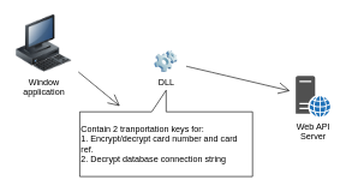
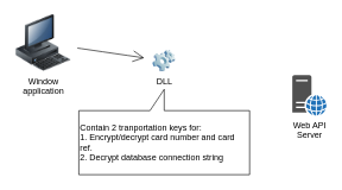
- <mxCell id="5" style="edgeStyle=none;curved=1;rounded=0;orthogonalLoop=1;jettySize=auto;html=1;endArrow=open;startSize=14;endSize=14;sourcePerimeterSpacing=8;targetPerimeterSpacing=8;" edge="1" parent="1" source="6" target="2"><mxGeometry relative="1" as="geometry" /></mxCell>
- <mxCell id="3" style="edgeStyle=none;curved=1;rounded=0;orthogonalLoop=1;jettySize=auto;html=1;endArrow=open;startSize=14;endSize=14;sourcePerimeterSpacing=8;targetPerimeterSpacing=8;" edge="1" parent="1" source="4" target="7"><mxGeometry relative="1" as="geometry" /></mxCell>
+ <mxCell id="3" style="edgeStyle=none;curved=1;rounded=0;orthogonalLoop=1;jettySize=auto;html=1;endArrow=open;startSize=14;endSize=14;sourcePerimeterSpacing=8;targetPerimeterSpacing=8;" edge="1" parent="1" source="4" target="6"><mxGeometry relative="1" as="geometry" /></mxCell>
